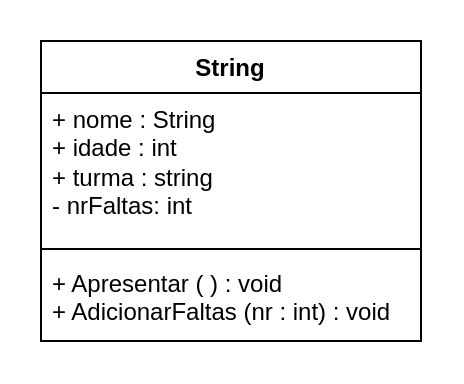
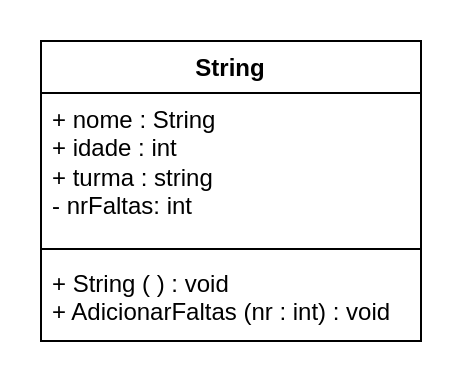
- <mxCell id="5" value="+ Apresentar ( ) : void&lt;br&gt;+ AdicionarFaltas (nr : int) : void" style="text;strokeColor=none;fillColor=none;align=left;verticalAlign=top;spacingLeft=4;spacingRight=4;overflow=hidden;rotatable=0;points=[[0,0.5],[1,0.5]];portConstraint=eastwest;whiteSpace=wrap;html=1;" vertex="1" parent="2"><mxGeometry y="108" width="190" height="42" as="geometry" /></mxCell>
+ <mxCell id="5" value="+ String ( ) : void&lt;br&gt;+ AdicionarFaltas (nr : int) : void" style="text;strokeColor=none;fillColor=none;align=left;verticalAlign=top;spacingLeft=4;spacingRight=4;overflow=hidden;rotatable=0;points=[[0,0.5],[1,0.5]];portConstraint=eastwest;whiteSpace=wrap;html=1;" vertex="1" parent="2"><mxGeometry y="108" width="190" height="42" as="geometry" /></mxCell>
